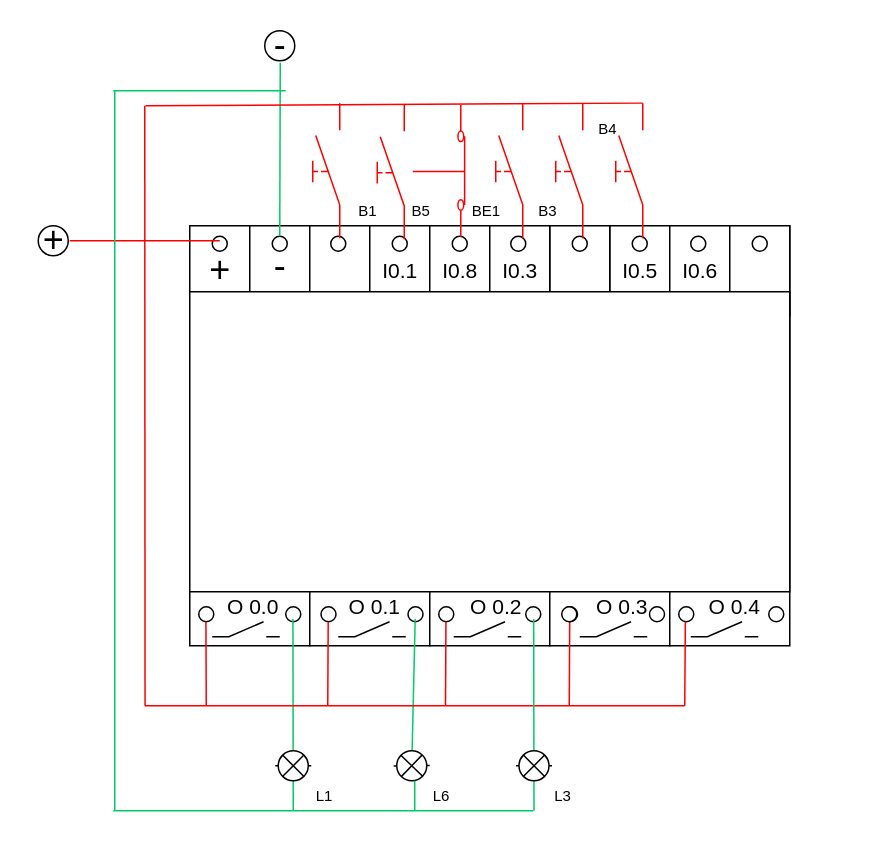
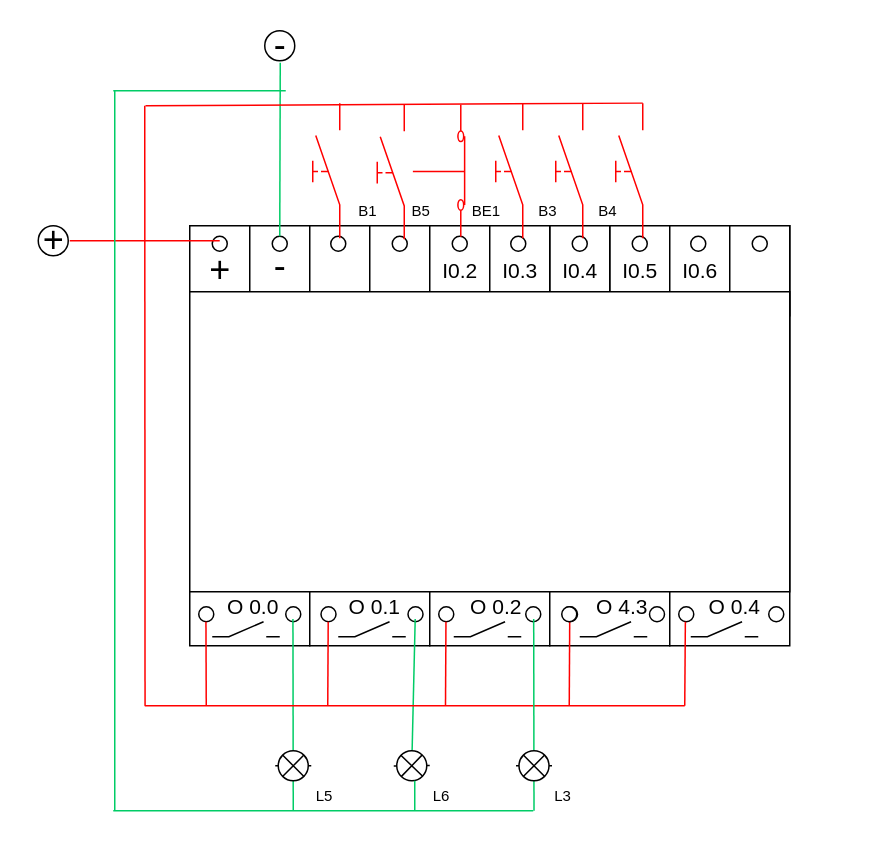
- <mxCell id="91" value="&lt;span style=&quot;font-size: 10px&quot;&gt;B4&lt;/span&gt;" style="text;html=1;strokeColor=none;fillColor=none;align=center;verticalAlign=middle;whiteSpace=wrap;rounded=0;" vertex="1" parent="1"><mxGeometry x="384.5" y="75" width="40" height="20" as="geometry" /></mxCell>
+ <mxCell id="91" value="&lt;span style=&quot;font-size: 10px&quot;&gt;B4&lt;/span&gt;" style="text;html=1;strokeColor=none;fillColor=none;align=center;verticalAlign=middle;whiteSpace=wrap;rounded=0;" vertex="1" parent="1"><mxGeometry x="384.5" y="130" width="40" height="20" as="geometry" /></mxCell>
- <mxCell id="19" value="&lt;span style=&quot;font-size: 14px&quot;&gt;I0.1&lt;/span&gt;" style="text;html=1;align=center;verticalAlign=middle;resizable=0;points=[];autosize=1;strokeColor=none;fillColor=none;" vertex="1" parent="1"><mxGeometry x="246" y="170" width="40" height="20" as="geometry" /></mxCell>
- <mxCell id="21" value="&lt;font style=&quot;font-size: 14px&quot;&gt;I0.8&lt;/font&gt;" style="text;html=1;align=center;verticalAlign=middle;resizable=0;points=[];autosize=1;strokeColor=none;fillColor=none;" vertex="1" parent="1"><mxGeometry x="286" y="170" width="40" height="20" as="geometry" /></mxCell>
+ <mxCell id="21" value="&lt;font style=&quot;font-size: 14px&quot;&gt;I0.2&lt;/font&gt;" style="text;html=1;align=center;verticalAlign=middle;resizable=0;points=[];autosize=1;strokeColor=none;fillColor=none;" vertex="1" parent="1"><mxGeometry x="286" y="170" width="40" height="20" as="geometry" /></mxCell>
+ <mxCell id="25" value="&lt;font style=&quot;font-size: 14px&quot;&gt;I0.4&lt;/font&gt;" style="text;html=1;align=center;verticalAlign=middle;resizable=0;points=[];autosize=1;strokeColor=none;fillColor=none;" vertex="1" parent="1"><mxGeometry x="366" y="170" width="40" height="20" as="geometry" /></mxCell>
- <mxCell id="40" value="&lt;font style=&quot;font-size: 14px&quot;&gt;O 0.3&lt;/font&gt;" style="text;html=1;align=center;verticalAlign=middle;resizable=0;points=[];autosize=1;strokeColor=none;fillColor=none;" vertex="1" parent="1"><mxGeometry x="389" y="394" width="50" height="20" as="geometry" /></mxCell>
+ <mxCell id="40" value="&lt;font style=&quot;font-size: 14px&quot;&gt;O 4.3&lt;/font&gt;" style="text;html=1;align=center;verticalAlign=middle;resizable=0;points=[];autosize=1;strokeColor=none;fillColor=none;" vertex="1" parent="1"><mxGeometry x="389" y="394" width="50" height="20" as="geometry" /></mxCell>
- <mxCell id="79" value="&lt;span style=&quot;font-size: 10px&quot;&gt;L1&lt;/span&gt;" style="text;html=1;strokeColor=none;fillColor=none;align=center;verticalAlign=middle;whiteSpace=wrap;rounded=0;" vertex="1" parent="1"><mxGeometry x="196" y="520" width="40" height="20" as="geometry" /></mxCell>
+ <mxCell id="79" value="&lt;span style=&quot;font-size: 10px&quot;&gt;L5&lt;/span&gt;" style="text;html=1;strokeColor=none;fillColor=none;align=center;verticalAlign=middle;whiteSpace=wrap;rounded=0;" vertex="1" parent="1"><mxGeometry x="196" y="520" width="40" height="20" as="geometry" /></mxCell>
